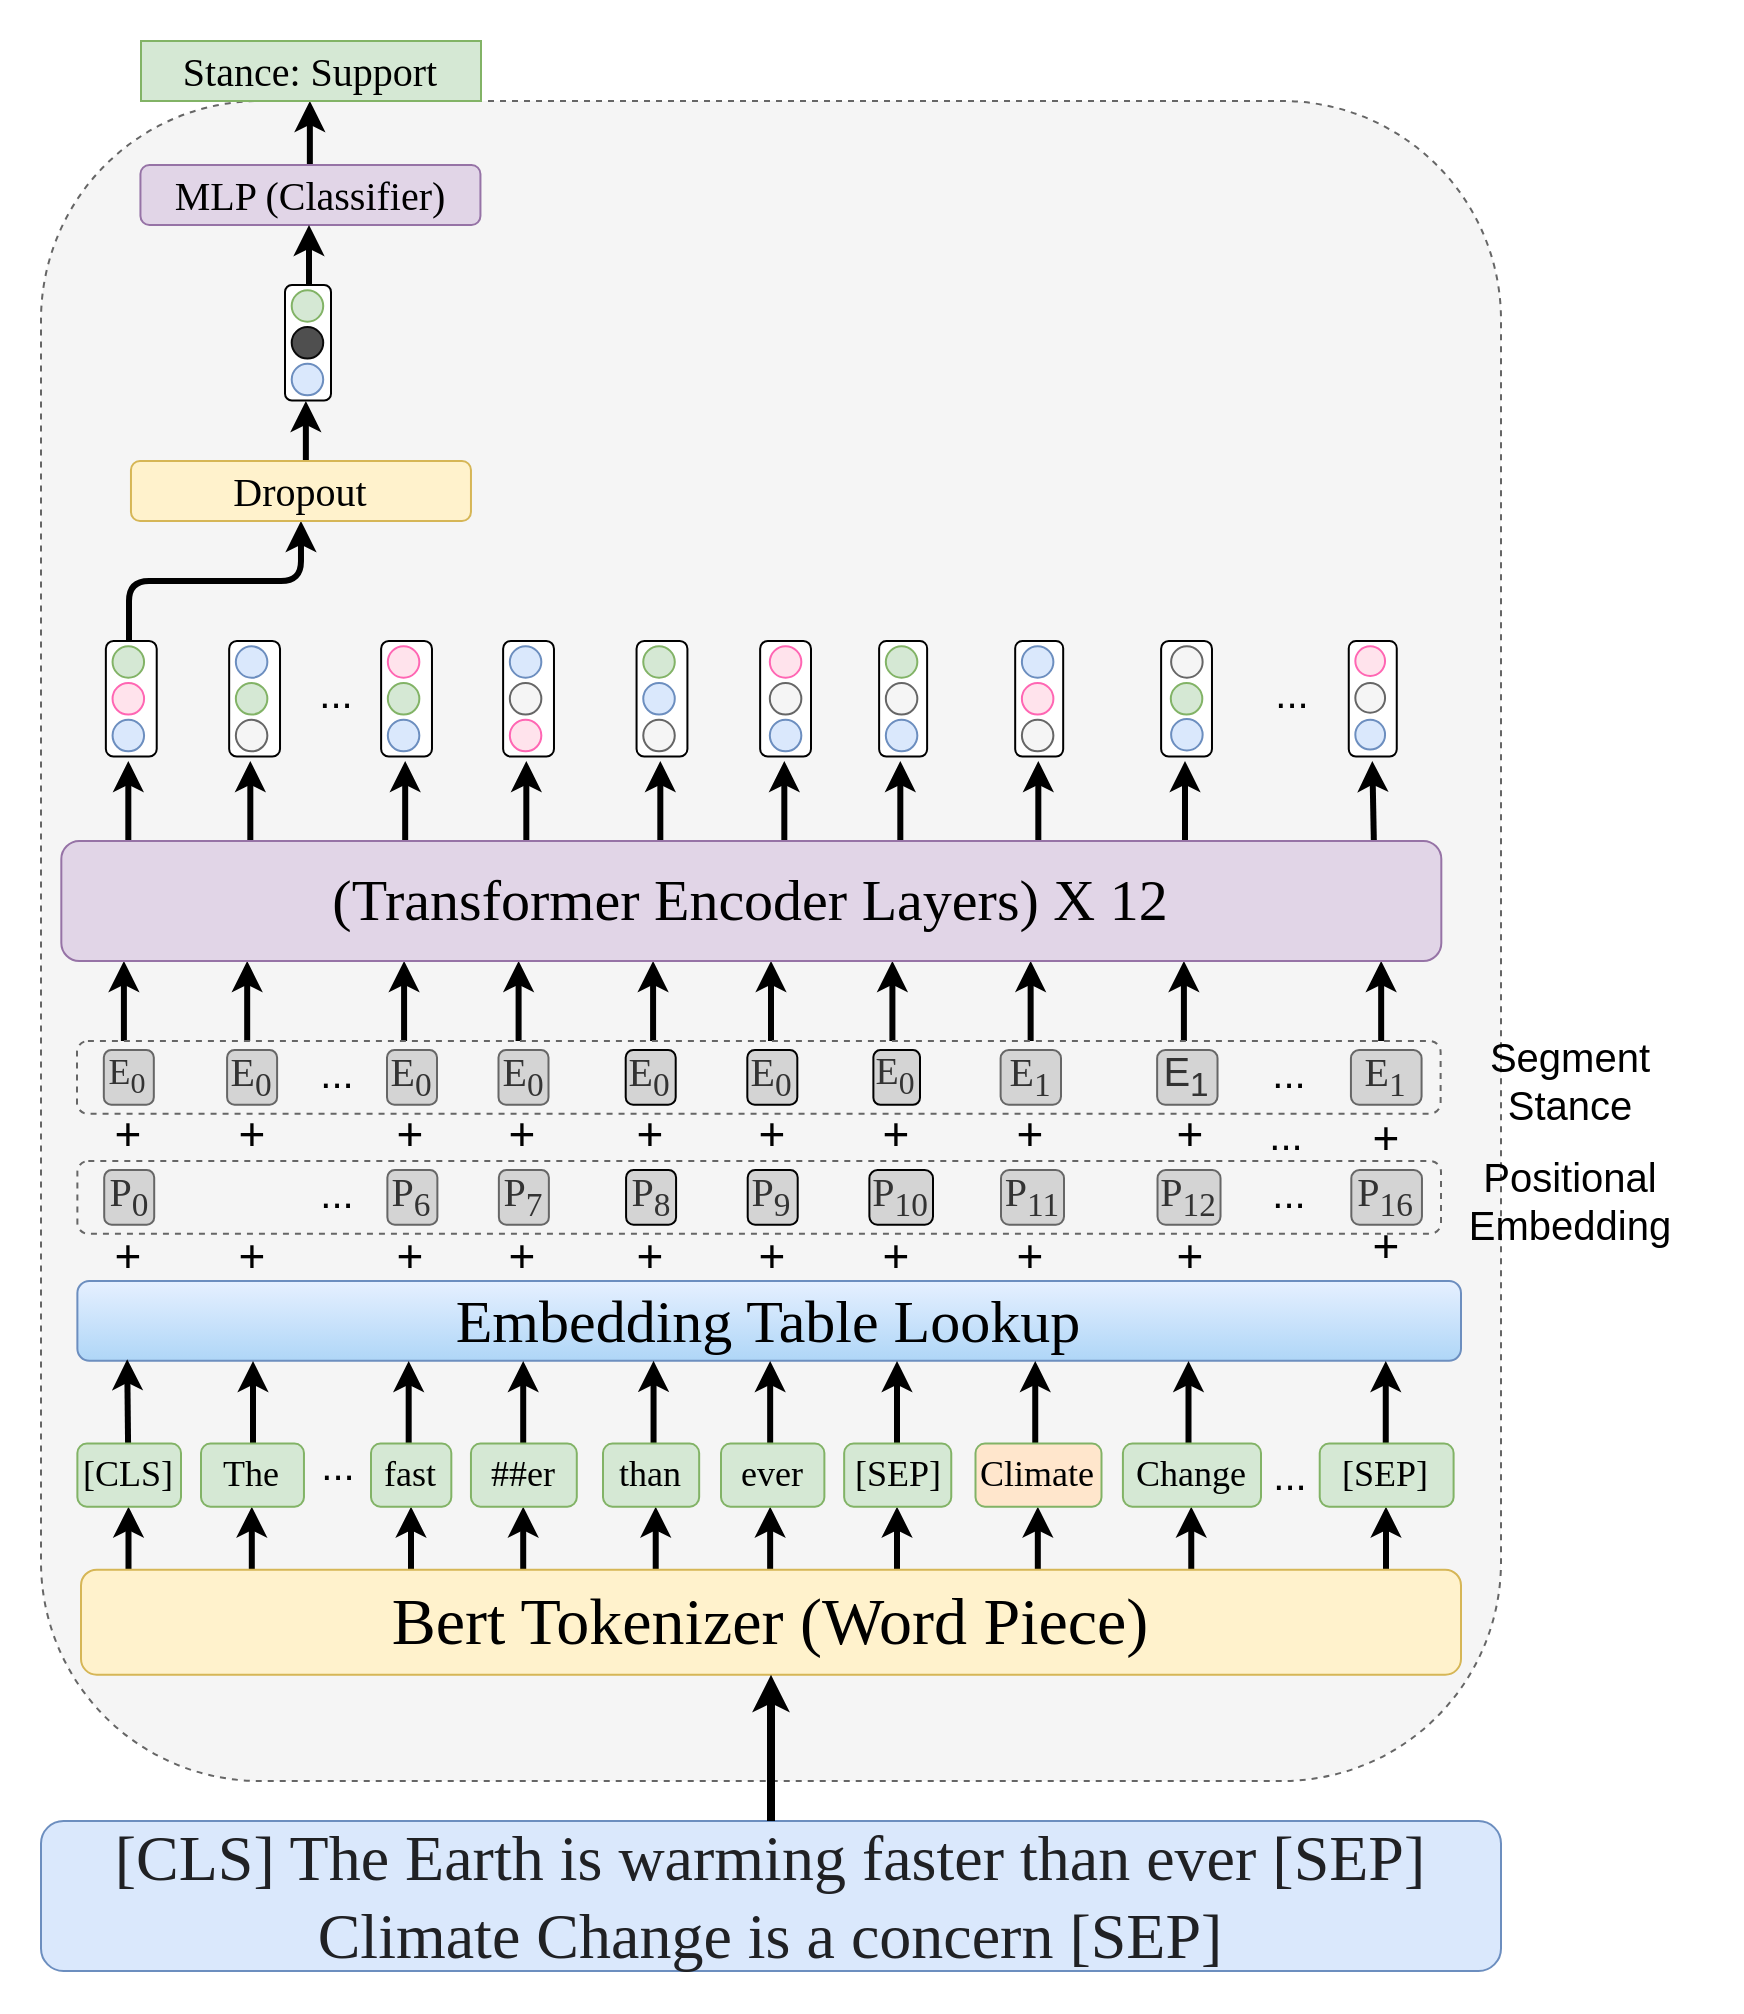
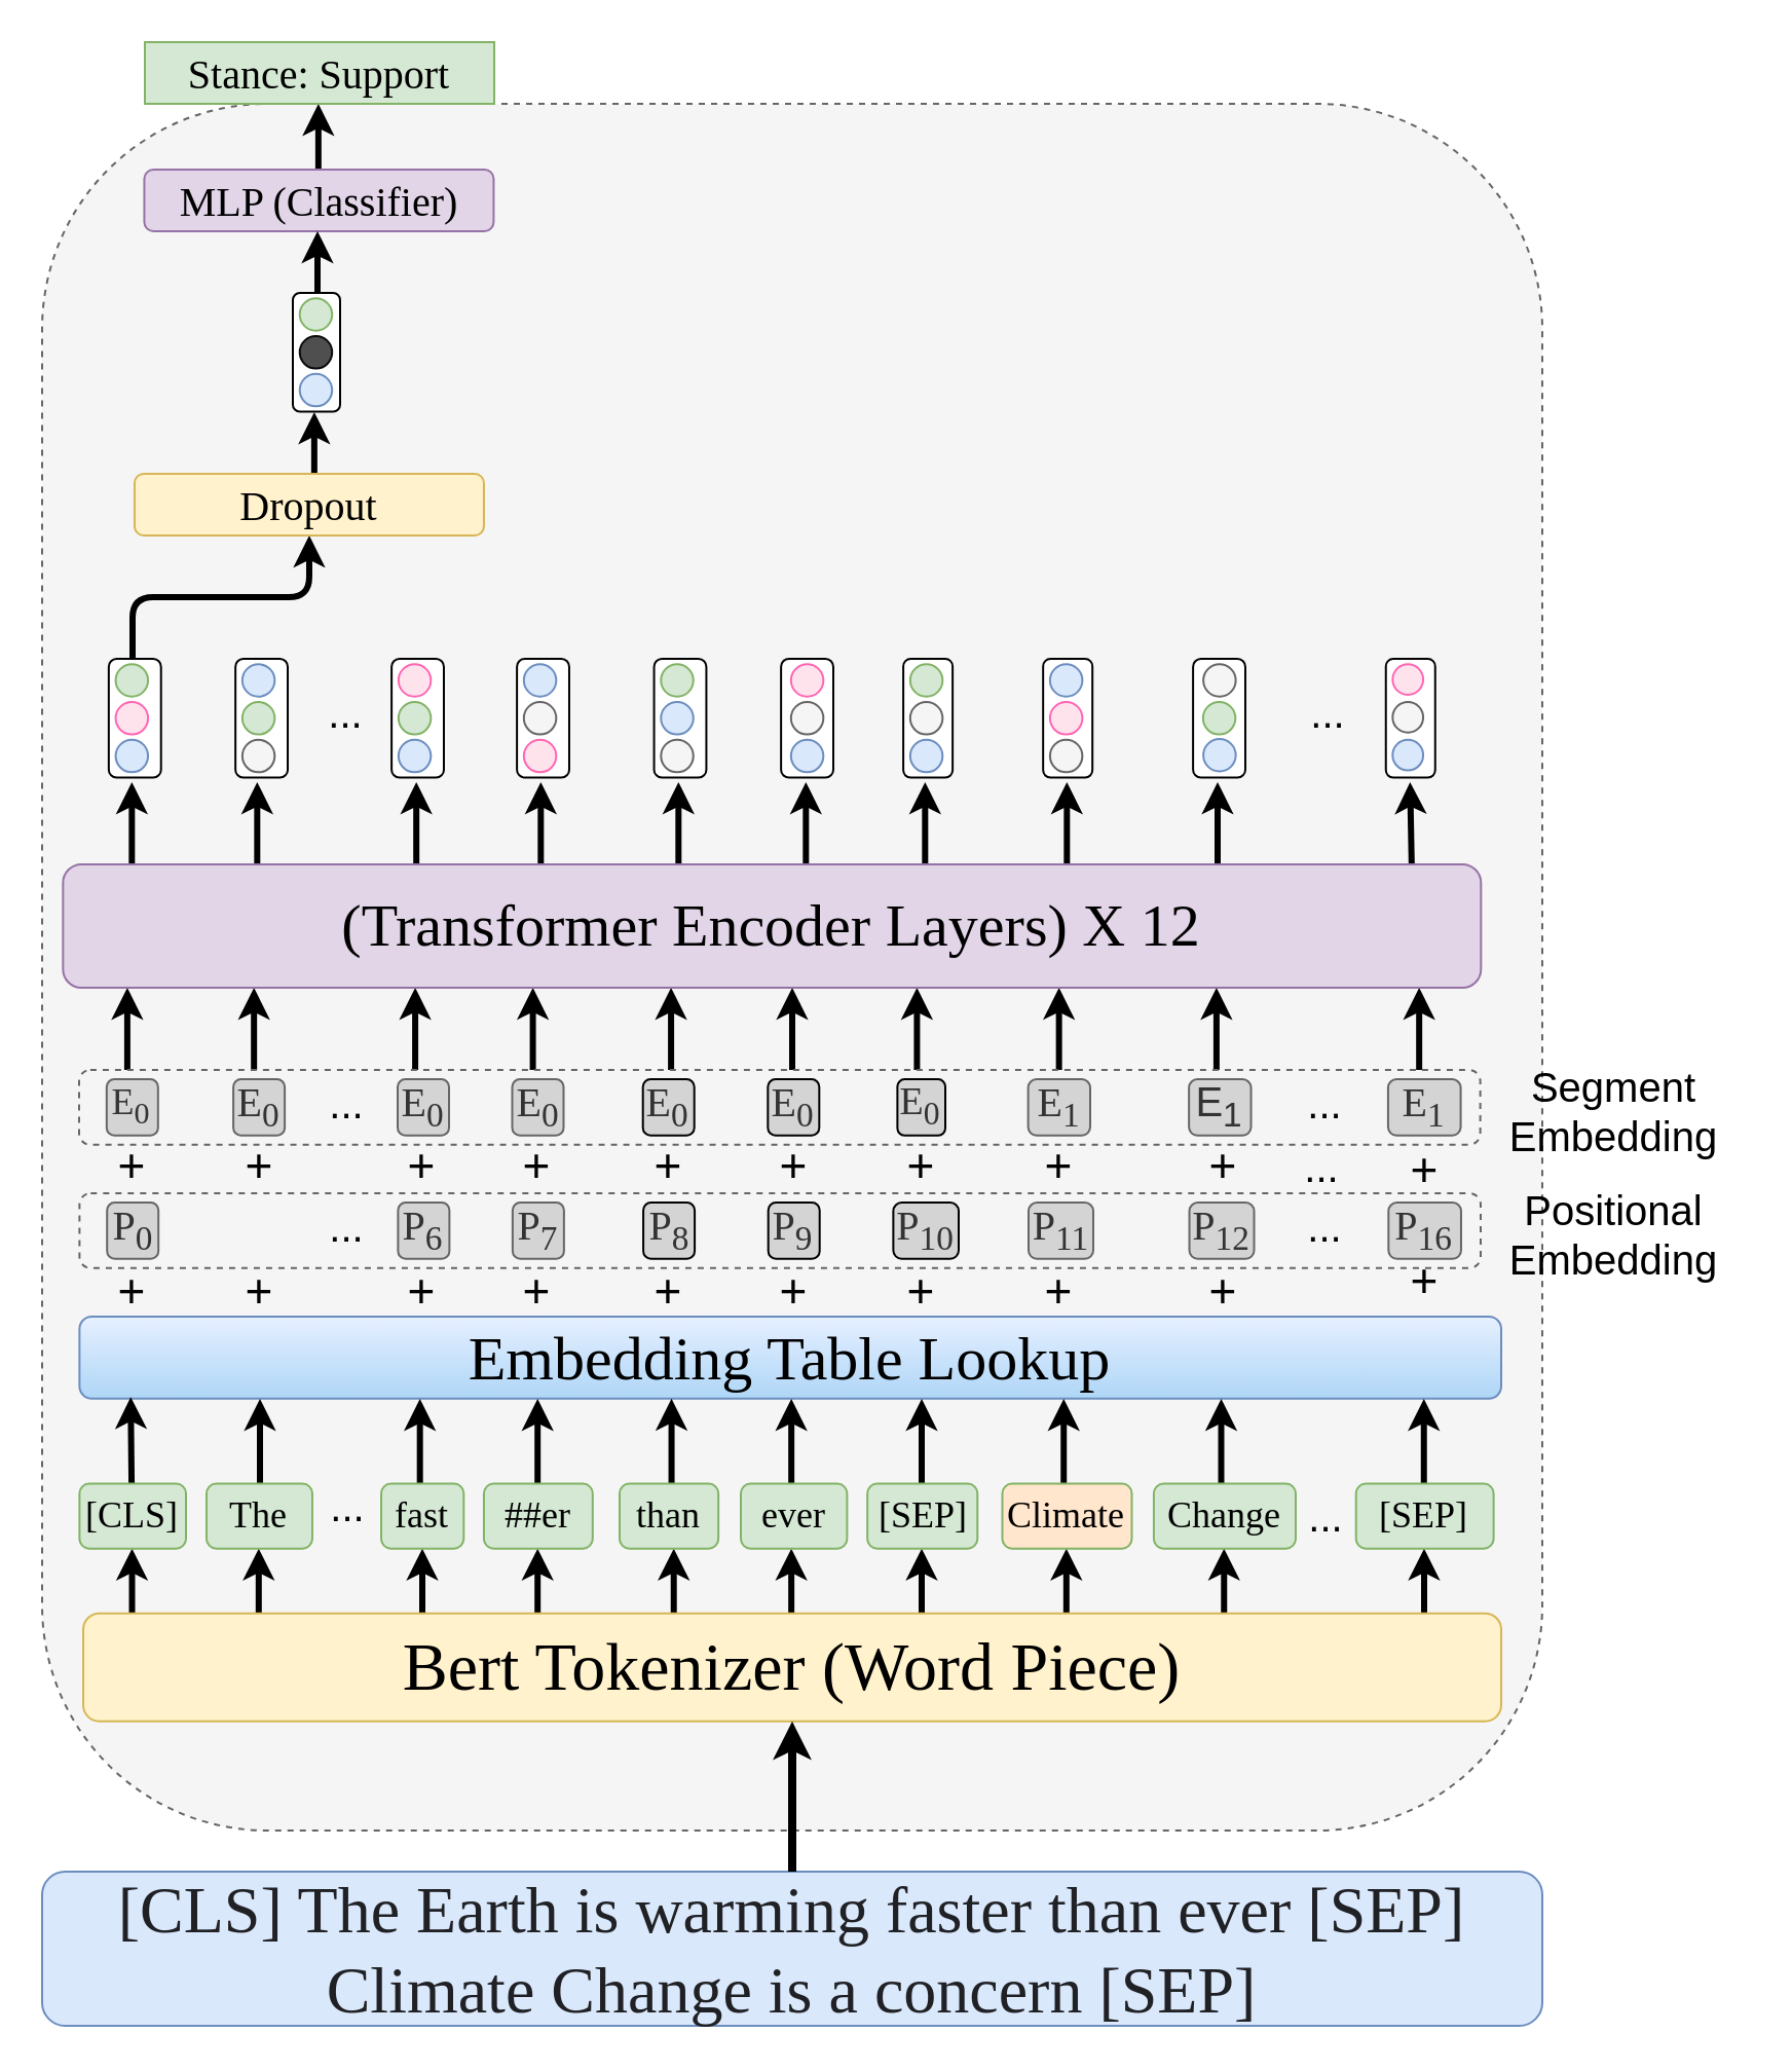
- <mxCell id="103" value="&lt;font style=&quot;font-size: 20px&quot;&gt;Segment Stance&lt;/font&gt;" style="text;html=1;strokeColor=none;fillColor=none;align=center;verticalAlign=middle;whiteSpace=wrap;rounded=0;" parent="1" vertex="1"><mxGeometry x="719.81" y="520" width="130" height="40" as="geometry" /></mxCell>
+ <mxCell id="103" value="&lt;font style=&quot;font-size: 20px&quot;&gt;Segment Embedding&lt;/font&gt;" style="text;html=1;strokeColor=none;fillColor=none;align=center;verticalAlign=middle;whiteSpace=wrap;rounded=0;" parent="1" vertex="1"><mxGeometry x="719.81" y="520" width="130" height="40" as="geometry" /></mxCell>
